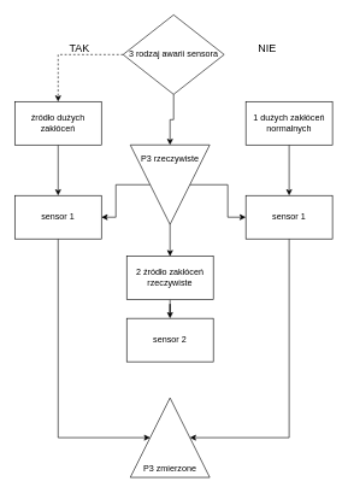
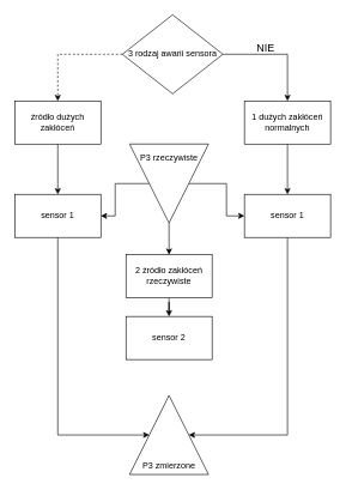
- <mxCell id="12" value="&lt;font style=&quot;font-size: 15px;&quot;&gt;TAK&lt;/font&gt;" style="text;html=1;strokeColor=none;fillColor=none;align=center;verticalAlign=middle;whiteSpace=wrap;rounded=0;" vertex="1" parent="1"><mxGeometry x="80" y="50" width="60" height="30" as="geometry" /></mxCell>
- <mxCell id="6" style="edgeStyle=orthogonalEdgeStyle;rounded=0;orthogonalLoop=1;jettySize=auto;html=1;" edge="1" parent="1" source="7" target="19"><mxGeometry relative="1" as="geometry" /></mxCell>
+ <mxCell id="6" style="edgeStyle=orthogonalEdgeStyle;rounded=0;orthogonalLoop=1;jettySize=auto;html=1;" edge="1" parent="1" source="7" target="11"><mxGeometry relative="1" as="geometry" /></mxCell>
